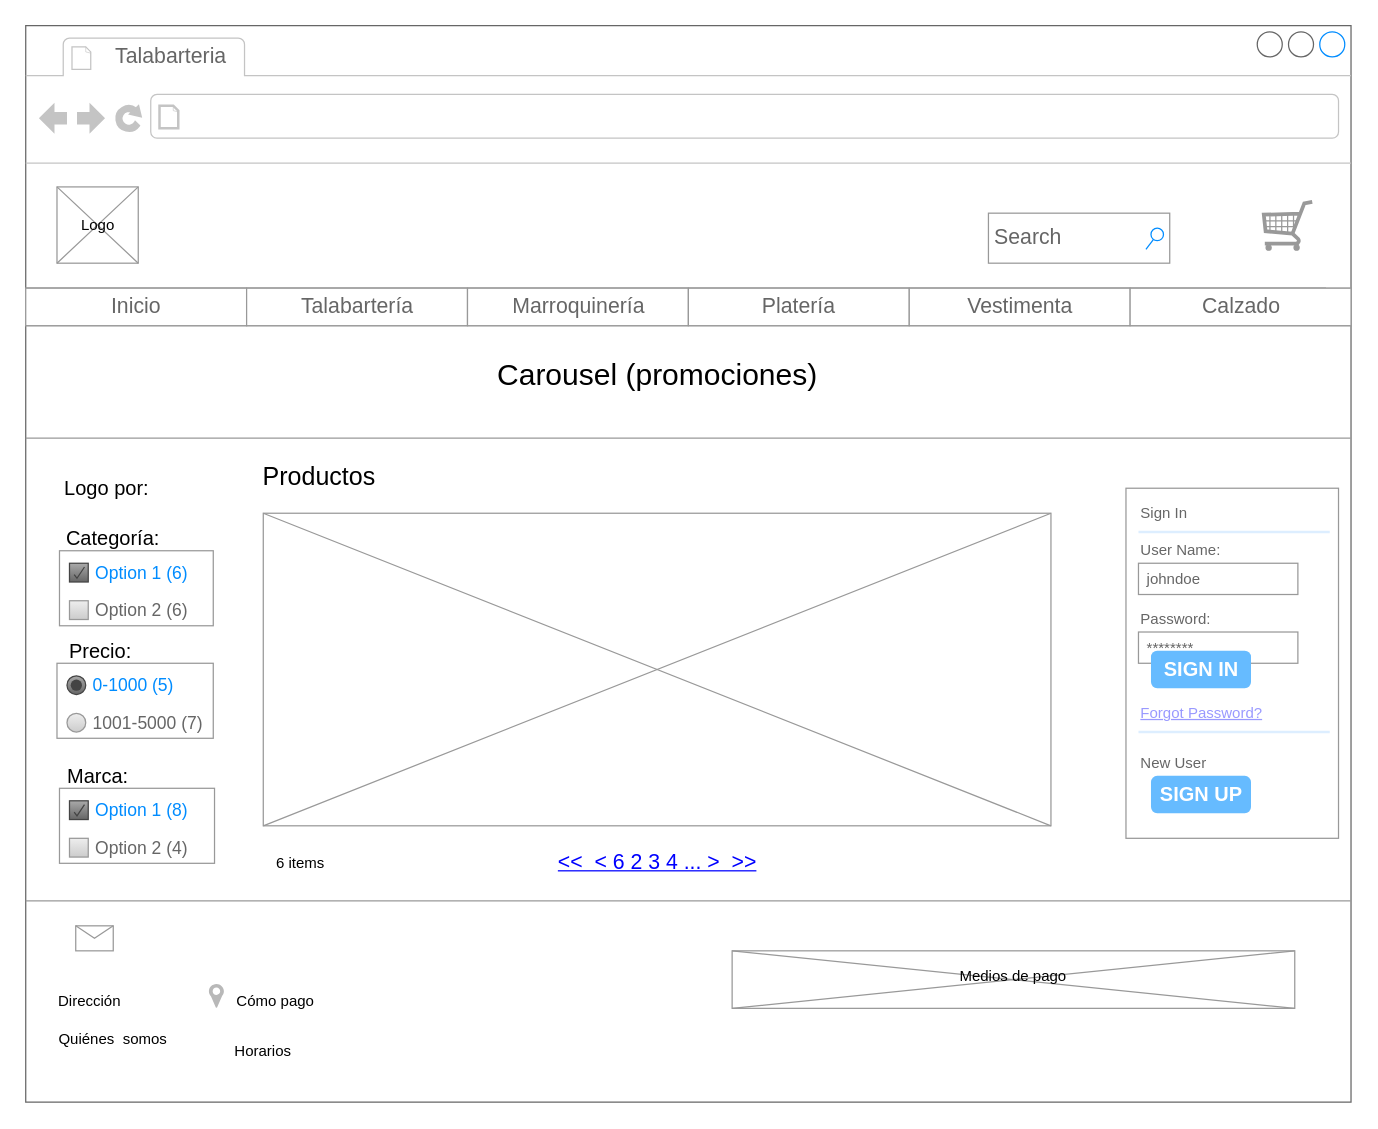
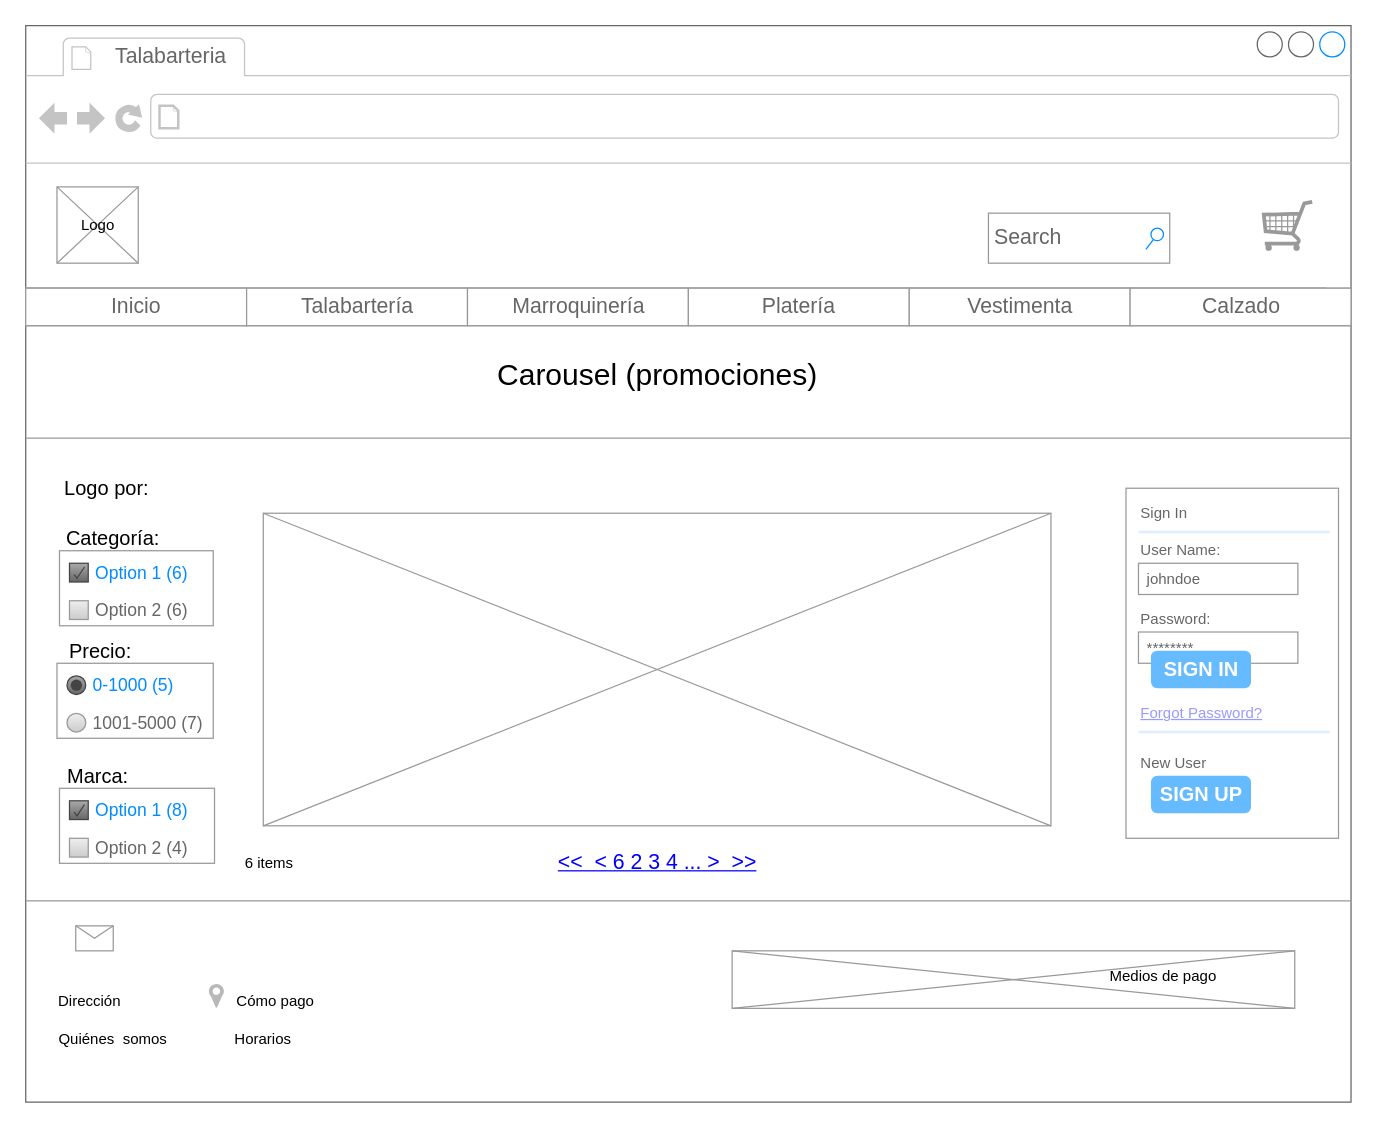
- <mxCell id="34" value="&lt;font style=&quot;font-size: 20px&quot;&gt;Productos&lt;/font&gt;" style="text;html=1;strokeColor=none;fillColor=none;align=center;verticalAlign=middle;whiteSpace=wrap;rounded=0;" vertex="1" parent="2"><mxGeometry x="190" y="350" width="90" height="20" as="geometry" /></mxCell>
- <mxCell id="35" value="6 items" style="text;html=1;strokeColor=none;fillColor=none;align=center;verticalAlign=middle;whiteSpace=wrap;rounded=0;" vertex="1" parent="2"><mxGeometry x="190" y="660" width="60" height="20" as="geometry" /></mxCell>
+ <mxCell id="35" value="6 items" style="text;html=1;strokeColor=none;fillColor=none;align=center;verticalAlign=middle;whiteSpace=wrap;rounded=0;" vertex="1" parent="2"><mxGeometry x="165" y="660" width="60" height="20" as="geometry" /></mxCell>
- <mxCell id="55" value="Medios de pago" style="text;html=1;strokeColor=none;fillColor=none;align=center;verticalAlign=middle;whiteSpace=wrap;rounded=0;" vertex="1" parent="2"><mxGeometry x="700" y="751" width="180" height="20" as="geometry" /></mxCell>
+ <mxCell id="55" value="Medios de pago" style="text;html=1;strokeColor=none;fillColor=none;align=center;verticalAlign=middle;whiteSpace=wrap;rounded=0;" vertex="1" parent="2"><mxGeometry x="820" y="751" width="180" height="20" as="geometry" /></mxCell>
- <mxCell id="59" value="Horarios" style="text;html=1;strokeColor=none;fillColor=none;align=center;verticalAlign=middle;whiteSpace=wrap;rounded=0;shadow=0;" vertex="1" parent="2"><mxGeometry x="170" y="811" width="40" height="20" as="geometry" /></mxCell>
+ <mxCell id="59" value="Horarios" style="text;html=1;strokeColor=none;fillColor=none;align=center;verticalAlign=middle;whiteSpace=wrap;rounded=0;shadow=0;" vertex="1" parent="2"><mxGeometry x="170" y="801" width="40" height="20" as="geometry" /></mxCell>
